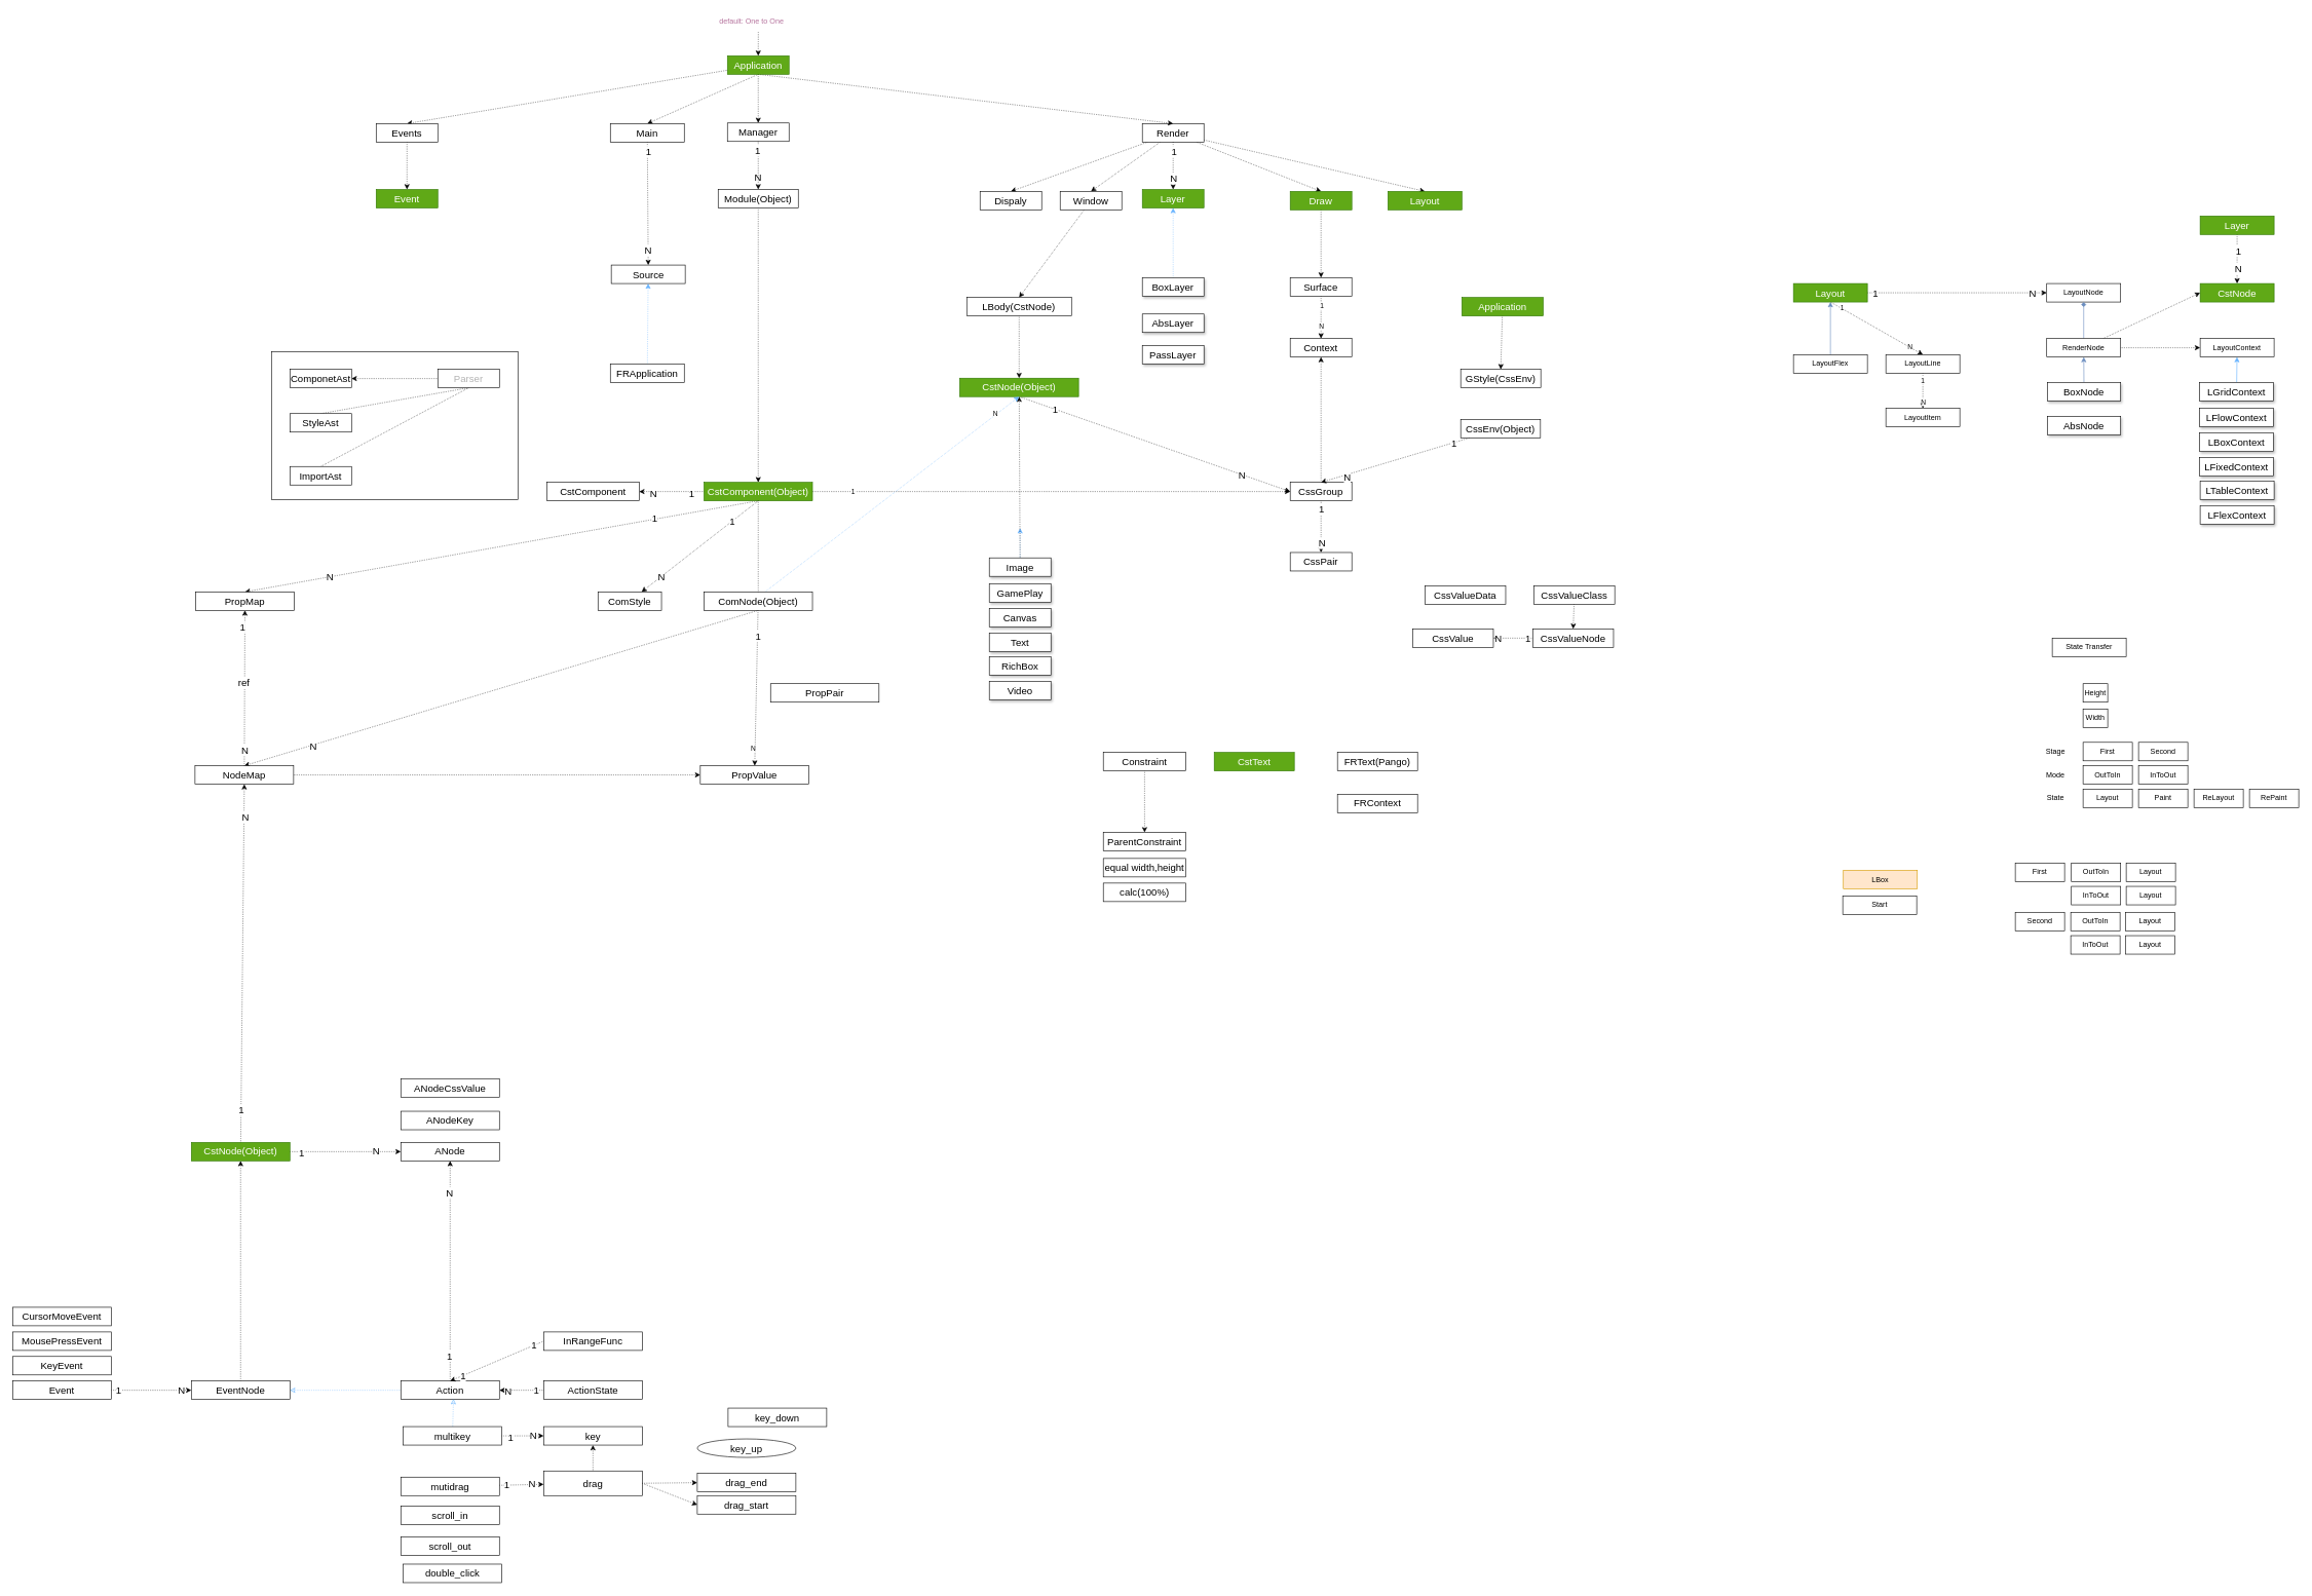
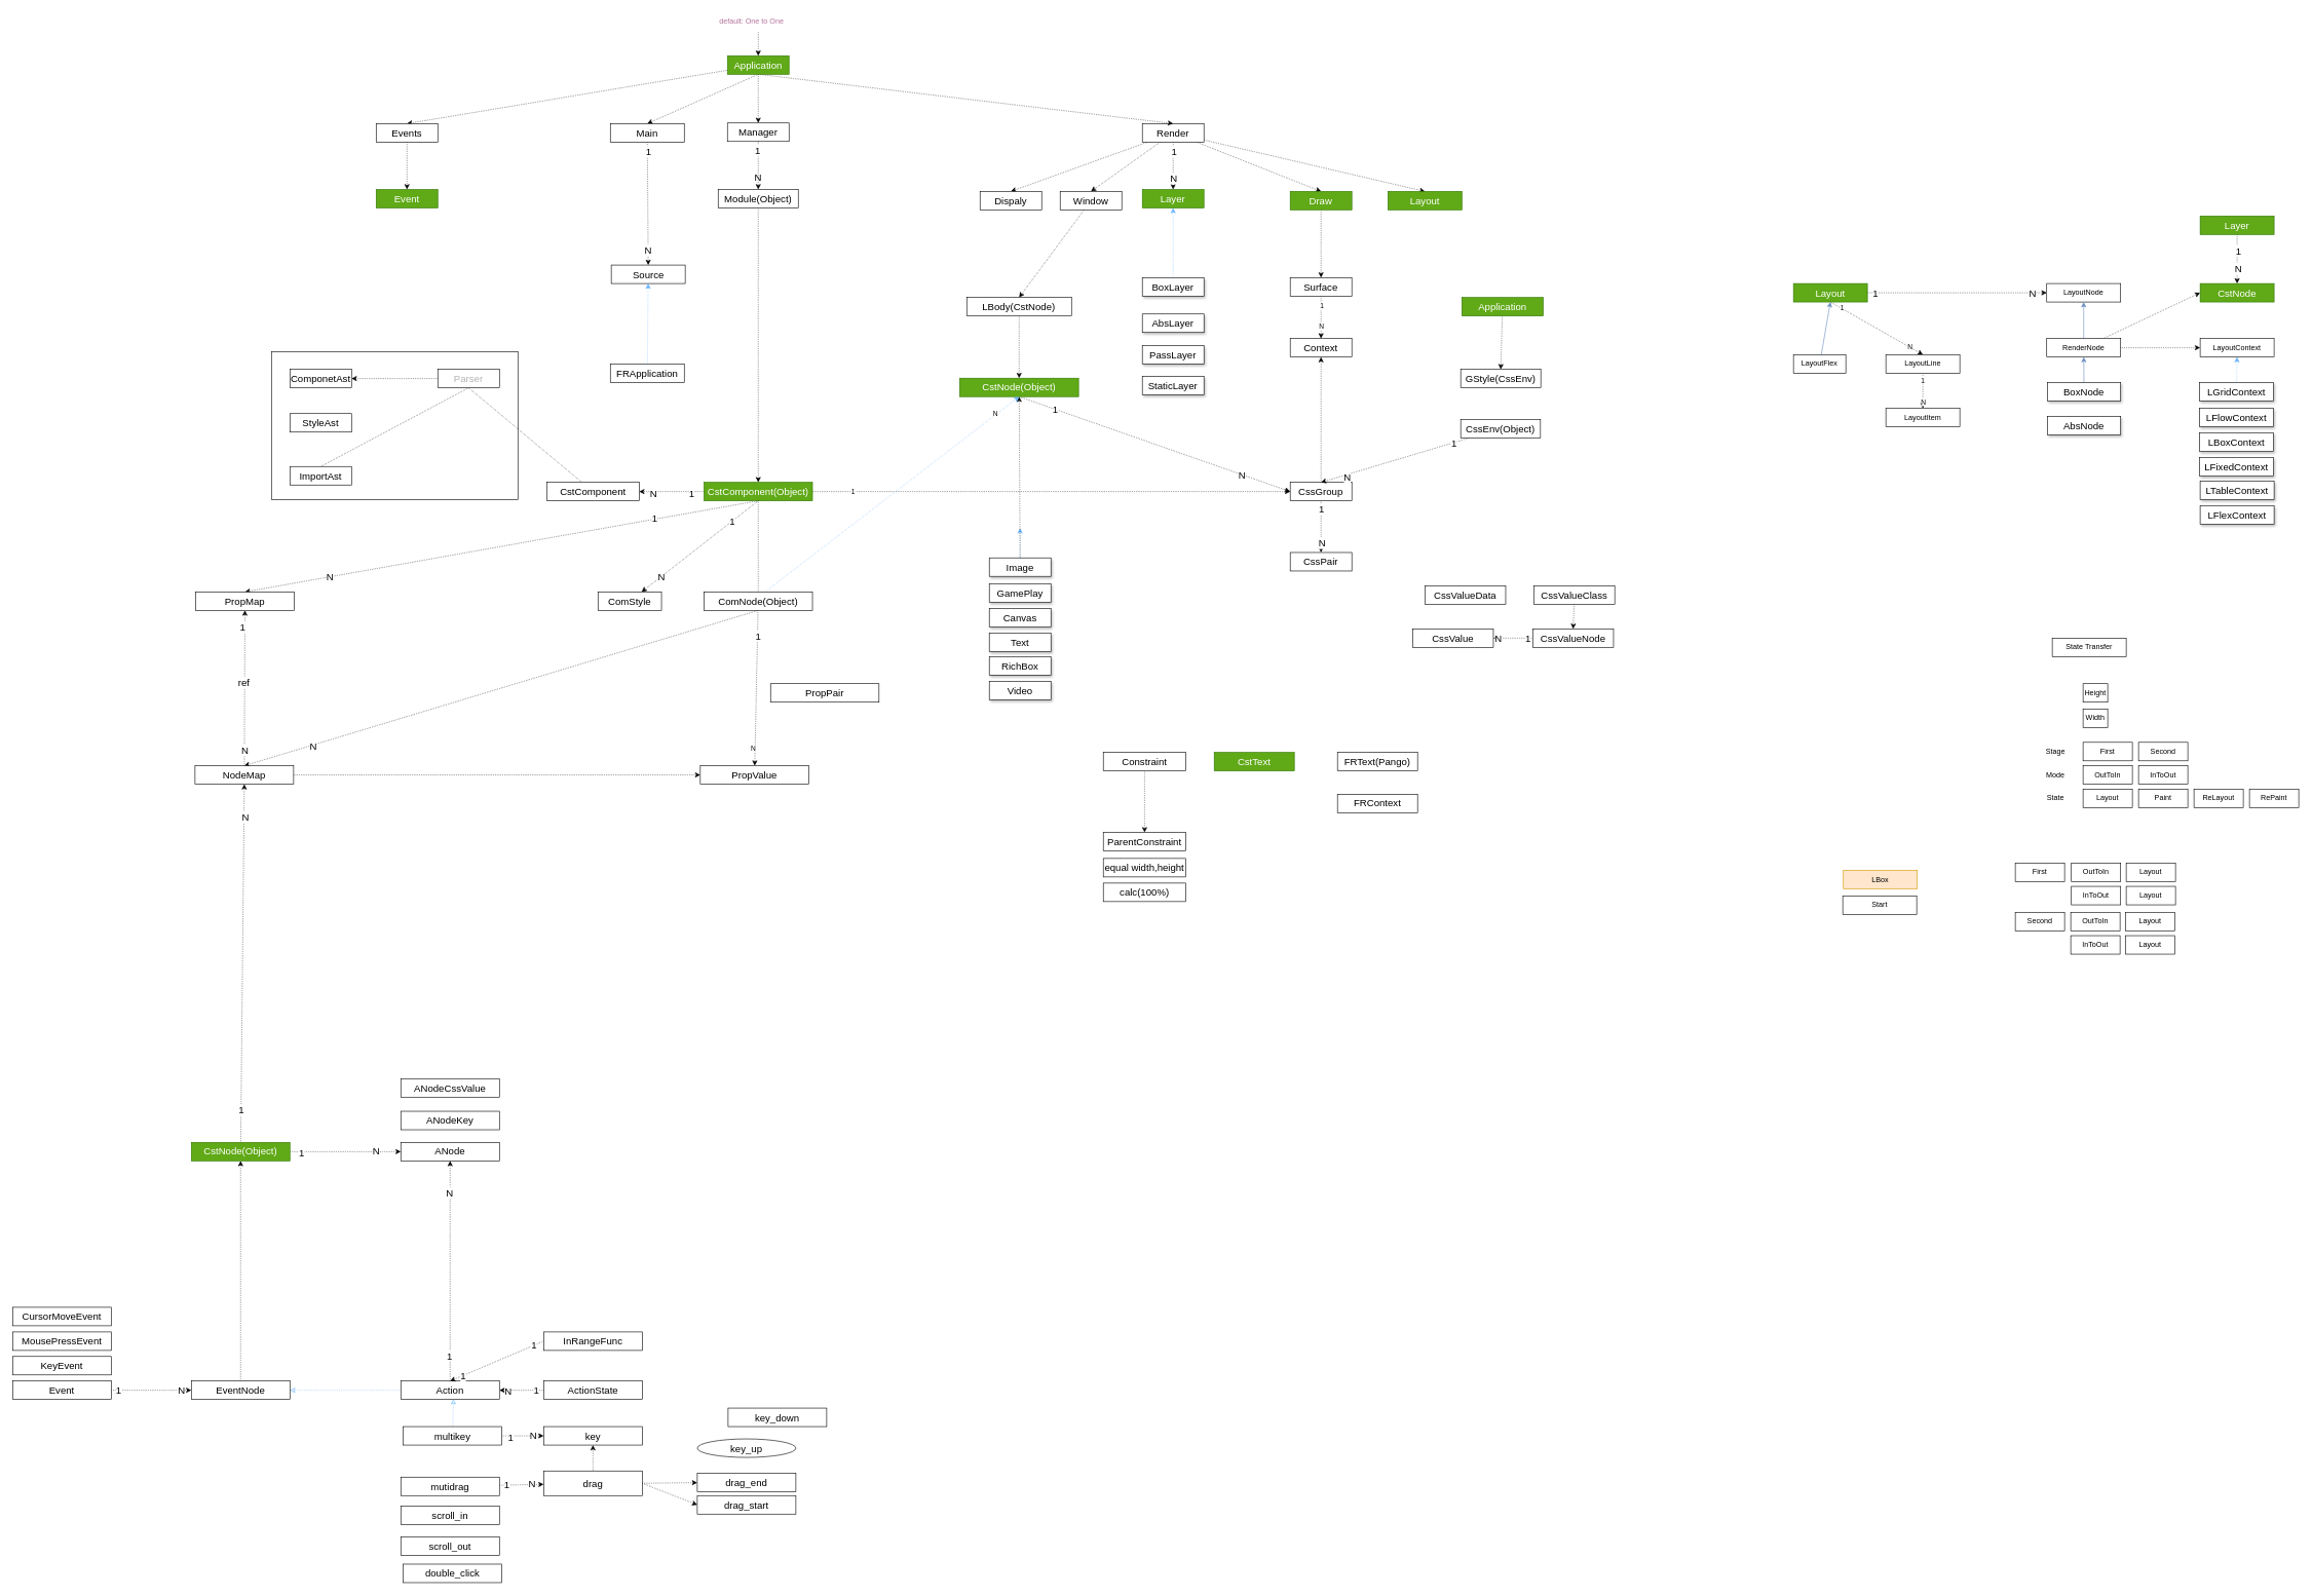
- <mxCell id="210" value="" style="edgeStyle=orthogonalEdgeStyle;rounded=0;orthogonalLoop=1;jettySize=auto;html=1;strokeColor=#6c8ebf;fillColor=#dae8fc;comic=0;endArrow=diamond;" parent="1" source="213" target="208" edge="1"><mxGeometry relative="1" as="geometry" /></mxCell>
+ <mxCell id="210" value="" style="edgeStyle=orthogonalEdgeStyle;rounded=0;orthogonalLoop=1;jettySize=auto;html=1;strokeColor=#6c8ebf;fillColor=#dae8fc;comic=0;" parent="1" source="213" target="208" edge="1"><mxGeometry relative="1" as="geometry" /></mxCell>
- <mxCell id="204" value="LayoutFlex" style="rounded=0;whiteSpace=wrap;html=1;shadow=0;glass=0;sketch=0;" parent="1" vertex="1"><mxGeometry x="2910" y="575.01" width="120" height="30" as="geometry" /></mxCell>
+ <mxCell id="204" value="LayoutFlex" style="rounded=0;whiteSpace=wrap;html=1;shadow=0;glass=0;sketch=0;" parent="1" vertex="1"><mxGeometry x="2910" y="575.01" width="85" height="30" as="geometry" /></mxCell>
- <mxCell id="68" style="edgeStyle=none;orthogonalLoop=1;jettySize=auto;html=1;fontFamily=Helvetica;fontSize=16;fontColor=#000000;endArrow=classic;rounded=0;strokeColor=#66B2FF;sketch=0;shadow=0;startArrow=none;startFill=0;comic=0;dashed=0;dashPattern=1 2;" parent="1" source="69" target="209" edge="1"><mxGeometry relative="1" as="geometry"><mxPoint x="3600.752" y="767.52" as="targetPoint" /></mxGeometry></mxCell>
+ <mxCell id="68" style="edgeStyle=none;orthogonalLoop=1;jettySize=auto;html=1;fontFamily=Helvetica;fontSize=16;fontColor=#000000;endArrow=classic;rounded=0;strokeColor=#66B2FF;sketch=0;shadow=0;startArrow=none;startFill=0;comic=0;dashed=1;dashPattern=1 2;" parent="1" source="69" target="209" edge="1"><mxGeometry relative="1" as="geometry"><mxPoint x="3600.752" y="767.52" as="targetPoint" /></mxGeometry></mxCell>
+ <mxCell id="172" value="StaticLayer" style="whiteSpace=wrap;html=1;fontStyle=0;fontSize=16;strokeOpacity=100;fixDash=0;enumerate=0;backgroundOutline=0;fillColor=default;strokeColor=default;fontColor=default;labelBorderColor=none;shadow=1;rounded=0;glass=0;" parent="1" vertex="1"><mxGeometry x="1853.33" y="610" width="100" height="30" as="geometry" /></mxCell>
- <mxCell id="8" style="edgeStyle=none;rounded=0;comic=0;orthogonalLoop=1;jettySize=auto;html=1;entryX=0.5;entryY=0;entryDx=0;entryDy=0;dashed=1;dashPattern=1 2;fontFamily=Helvetica;fontSize=16;fontColor=default;endArrow=none;endFill=0;exitX=0.5;exitY=1;exitDx=0;exitDy=0;" parent="1" source="12" target="67" edge="1"><mxGeometry relative="1" as="geometry" /></mxCell>
+ <mxCell id="8" style="edgeStyle=none;rounded=0;comic=0;orthogonalLoop=1;jettySize=auto;html=1;dashed=1;dashPattern=1 2;fontFamily=Helvetica;fontSize=16;fontColor=default;endArrow=none;endFill=0;exitX=0.5;exitY=1;exitDx=0;exitDy=0;" parent="1" source="12" target="54" edge="1"><mxGeometry relative="1" as="geometry" /></mxCell>
